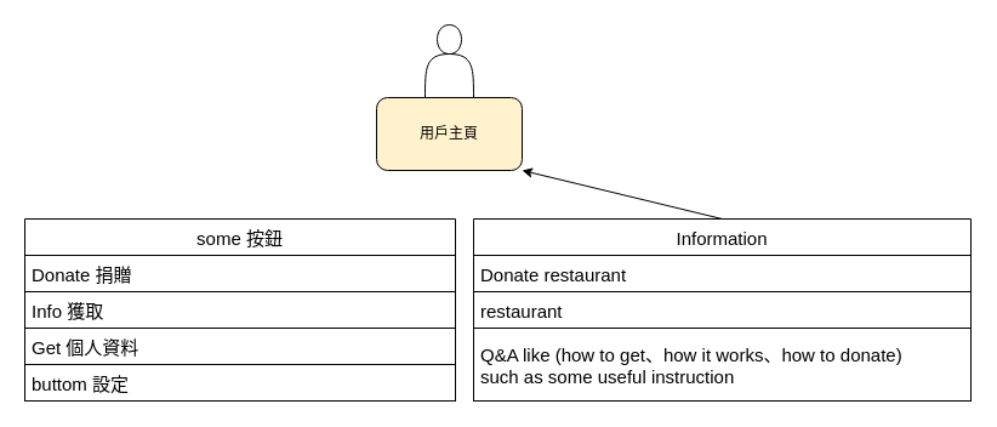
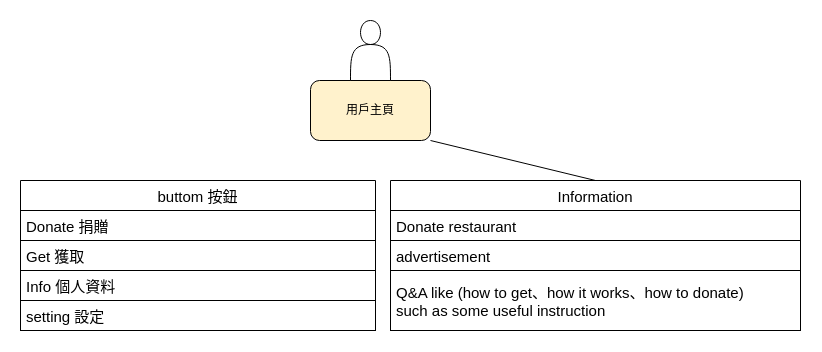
- <mxCell id="12" value="" style="endArrow=classic;html=1;rounded=0;fontSize=15;exitX=0.5;exitY=0;exitDx=0;exitDy=0;entryX=1;entryY=1;entryDx=0;entryDy=0;" edge="1" parent="1" source="8" target="7"><mxGeometry width="50" height="50" relative="1" as="geometry"><mxPoint x="430" y="180" as="sourcePoint" /><mxPoint x="480" y="130" as="targetPoint" /></mxGeometry></mxCell>
+ <mxCell id="12" value="" style="endArrow=none;html=1;rounded=0;fontSize=15;exitX=0.5;exitY=0;exitDx=0;exitDy=0;entryX=1;entryY=1;entryDx=0;entryDy=0;" edge="1" parent="1" source="8" target="7"><mxGeometry width="50" height="50" relative="1" as="geometry"><mxPoint x="430" y="180" as="sourcePoint" /><mxPoint x="480" y="130" as="targetPoint" /></mxGeometry></mxCell>
- <mxCell id="2" value="some 按鈕" style="swimlane;fontStyle=0;childLayout=stackLayout;horizontal=1;startSize=30;horizontalStack=0;resizeParent=1;resizeParentMax=0;resizeLast=0;collapsible=1;marginBottom=0;fontSize=15;" vertex="1" parent="1"><mxGeometry x="20" y="180" width="355" height="150" as="geometry" /></mxCell>
+ <mxCell id="2" value="buttom 按鈕" style="swimlane;fontStyle=0;childLayout=stackLayout;horizontal=1;startSize=30;horizontalStack=0;resizeParent=1;resizeParentMax=0;resizeLast=0;collapsible=1;marginBottom=0;fontSize=15;" vertex="1" parent="1"><mxGeometry x="20" y="180" width="355" height="150" as="geometry" /></mxCell>
- <mxCell id="4" value="Info 獲取" style="text;strokeColor=default;fillColor=none;align=left;verticalAlign=middle;spacingLeft=4;spacingRight=4;overflow=hidden;points=[[0,0.5],[1,0.5]];portConstraint=eastwest;rotatable=0;fontSize=15;" vertex="1" parent="2"><mxGeometry y="60" width="355" height="30" as="geometry" /></mxCell>
+ <mxCell id="4" value="Get 獲取" style="text;strokeColor=default;fillColor=none;align=left;verticalAlign=middle;spacingLeft=4;spacingRight=4;overflow=hidden;points=[[0,0.5],[1,0.5]];portConstraint=eastwest;rotatable=0;fontSize=15;" vertex="1" parent="2"><mxGeometry y="60" width="355" height="30" as="geometry" /></mxCell>
- <mxCell id="10" value="restaurant" style="text;align=left;verticalAlign=middle;spacingLeft=4;spacingRight=4;overflow=hidden;points=[[0,0.5],[1,0.5]];portConstraint=eastwest;rotatable=0;fontSize=15;" vertex="1" parent="8"><mxGeometry y="60" width="410" height="30" as="geometry" /></mxCell>
+ <mxCell id="10" value="advertisement" style="text;align=left;verticalAlign=middle;spacingLeft=4;spacingRight=4;overflow=hidden;points=[[0,0.5],[1,0.5]];portConstraint=eastwest;rotatable=0;fontSize=15;" vertex="1" parent="8"><mxGeometry y="60" width="410" height="30" as="geometry" /></mxCell>
- <mxCell id="5" value="Get 個人資料" style="text;strokeColor=none;fillColor=none;align=left;verticalAlign=middle;spacingLeft=4;spacingRight=4;overflow=hidden;points=[[0,0.5],[1,0.5]];portConstraint=eastwest;rotatable=0;fontSize=15;" vertex="1" parent="2"><mxGeometry y="90" width="355" height="30" as="geometry" /></mxCell>
+ <mxCell id="5" value="Info 個人資料" style="text;strokeColor=none;fillColor=none;align=left;verticalAlign=middle;spacingLeft=4;spacingRight=4;overflow=hidden;points=[[0,0.5],[1,0.5]];portConstraint=eastwest;rotatable=0;fontSize=15;" vertex="1" parent="2"><mxGeometry y="90" width="355" height="30" as="geometry" /></mxCell>
- <mxCell id="6" value="buttom 設定" style="text;align=left;verticalAlign=middle;spacingLeft=4;spacingRight=4;overflow=hidden;points=[[0,0.5],[1,0.5]];portConstraint=eastwest;rotatable=0;fontSize=15;strokeColor=default;" vertex="1" parent="2"><mxGeometry y="120" width="355" height="30" as="geometry" /></mxCell>
+ <mxCell id="6" value="setting 設定" style="text;align=left;verticalAlign=middle;spacingLeft=4;spacingRight=4;overflow=hidden;points=[[0,0.5],[1,0.5]];portConstraint=eastwest;rotatable=0;fontSize=15;strokeColor=default;" vertex="1" parent="2"><mxGeometry y="120" width="355" height="30" as="geometry" /></mxCell>
